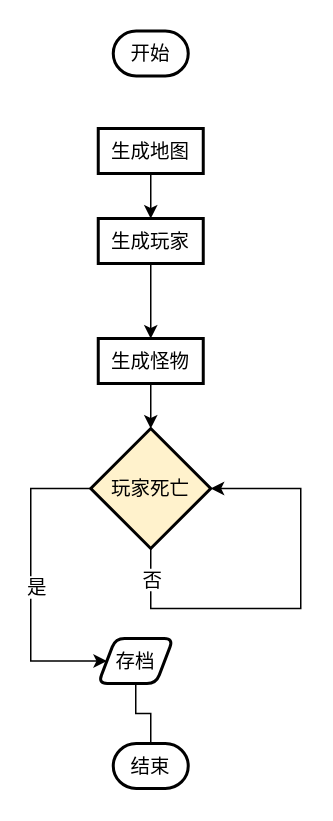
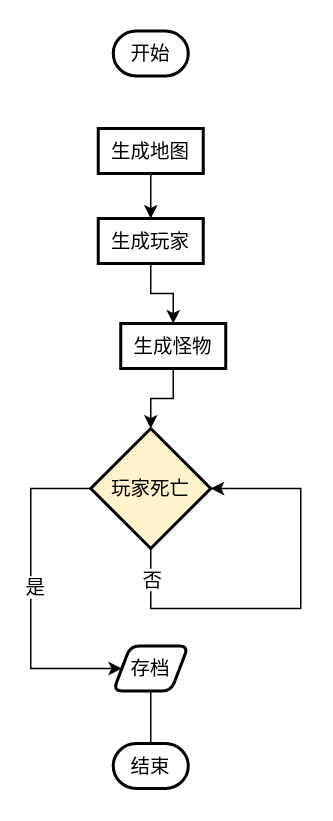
- <mxCell id="8" value="生成怪物" style="whiteSpace=wrap;html=1;strokeWidth=2;fontSize=13;" vertex="1" parent="1"><mxGeometry x="65" y="225" width="70" height="30" as="geometry" /></mxCell>
+ <mxCell id="8" value="生成怪物" style="whiteSpace=wrap;html=1;strokeWidth=2;fontSize=13;" vertex="1" parent="1"><mxGeometry x="80" y="215" width="70" height="30" as="geometry" /></mxCell>
- <mxCell id="12" value="存档" style="shape=parallelogram;html=1;strokeWidth=2;perimeter=parallelogramPerimeter;whiteSpace=wrap;rounded=1;arcSize=12;size=0.23;fontSize=13;" vertex="1" parent="1"><mxGeometry x="65" y="425" width="50" height="30" as="geometry" /></mxCell>
+ <mxCell id="12" value="存档" style="shape=parallelogram;html=1;strokeWidth=2;perimeter=parallelogramPerimeter;whiteSpace=wrap;rounded=1;arcSize=12;size=0.23;fontSize=13;" vertex="1" parent="1"><mxGeometry x="75" y="430" width="50" height="30" as="geometry" /></mxCell>
